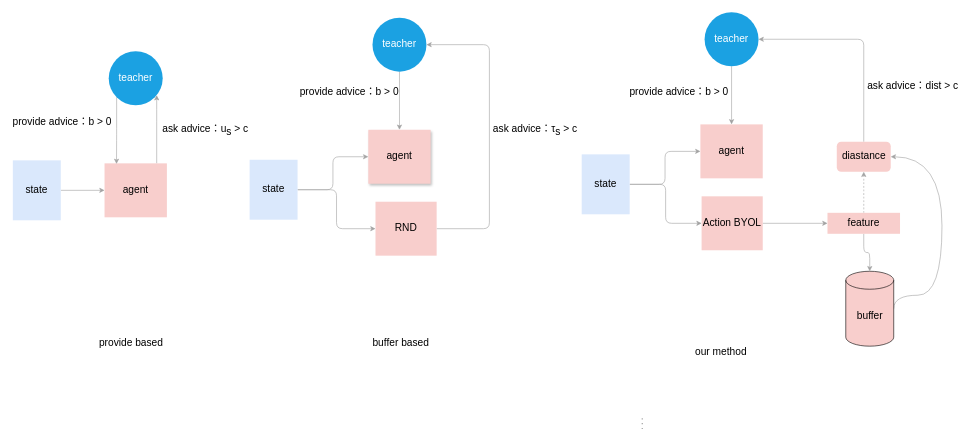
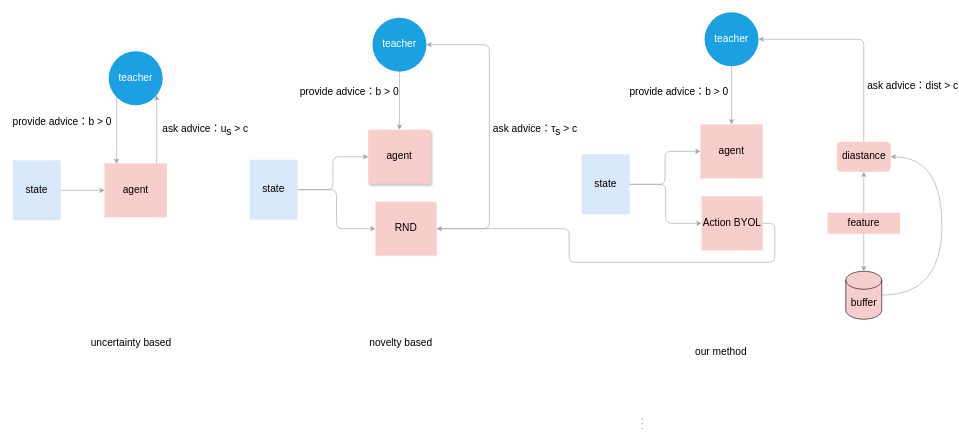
- <mxCell id="34" style="edgeStyle=orthogonalEdgeStyle;curved=1;orthogonalLoop=1;jettySize=auto;html=1;exitX=0.5;exitY=0;exitDx=0;exitDy=0;entryX=0.5;entryY=1;entryDx=0;entryDy=0;strokeColor=#A1A1A1;fontSize=17;dashed=1;" parent="1" source="35" target="37" edge="1"><mxGeometry relative="1" as="geometry" /></mxCell>
+ <mxCell id="34" style="edgeStyle=orthogonalEdgeStyle;curved=1;orthogonalLoop=1;jettySize=auto;html=1;exitX=0.5;exitY=0;exitDx=0;exitDy=0;entryX=0.5;entryY=1;entryDx=0;entryDy=0;strokeColor=#A1A1A1;fontSize=17;" parent="1" source="35" target="37" edge="1"><mxGeometry relative="1" as="geometry" /></mxCell>
- <mxCell id="28" style="edgeStyle=orthogonalEdgeStyle;rounded=1;orthogonalLoop=1;jettySize=auto;html=1;exitX=1;exitY=0.5;exitDx=0;exitDy=0;strokeColor=#A1A1A1;fontSize=17;" parent="1" source="29" target="35" edge="1"><mxGeometry relative="1" as="geometry" /></mxCell>
+ <mxCell id="28" style="edgeStyle=orthogonalEdgeStyle;rounded=1;orthogonalLoop=1;jettySize=auto;html=1;exitX=1;exitY=0.5;exitDx=0;exitDy=0;strokeColor=#A1A1A1;fontSize=17;" parent="1" source="29" target="19" edge="1"><mxGeometry relative="1" as="geometry" /></mxCell>
- <mxCell id="32" value="buffer" style="shape=cylinder3;whiteSpace=wrap;html=1;boundedLbl=1;backgroundOutline=1;size=15;fillColor=#F8CECC;gradientColor=none;fontSize=17;" parent="1" vertex="1"><mxGeometry x="1409.5" y="452" width="80" height="125" as="geometry" /></mxCell>
+ <mxCell id="32" value="buffer" style="shape=cylinder3;whiteSpace=wrap;html=1;boundedLbl=1;backgroundOutline=1;size=15;fillColor=#F8CECC;gradientColor=none;fontSize=17;" parent="1" vertex="1"><mxGeometry x="1409.5" y="452" width="60" height="80" as="geometry" /></mxCell>
- <mxCell id="38" value="provide based" style="text;html=1;align=center;verticalAlign=middle;resizable=0;points=[];autosize=1;strokeColor=none;fillColor=none;fontSize=17;" vertex="1" parent="1"><mxGeometry x="137" y="557" width="160" height="30" as="geometry" /></mxCell>
+ <mxCell id="38" value="uncertainty based" style="text;html=1;align=center;verticalAlign=middle;resizable=0;points=[];autosize=1;strokeColor=none;fillColor=none;fontSize=17;" vertex="1" parent="1"><mxGeometry x="137" y="557" width="160" height="30" as="geometry" /></mxCell>
- <mxCell id="39" value="buffer based" style="text;html=1;align=center;verticalAlign=middle;resizable=0;points=[];autosize=1;strokeColor=none;fillColor=none;shadow=1;fontSize=17;" vertex="1" parent="1"><mxGeometry x="602" y="557" width="130" height="30" as="geometry" /></mxCell>
+ <mxCell id="39" value="novelty based" style="text;html=1;align=center;verticalAlign=middle;resizable=0;points=[];autosize=1;strokeColor=none;fillColor=none;shadow=1;fontSize=17;" vertex="1" parent="1"><mxGeometry x="602" y="557" width="130" height="30" as="geometry" /></mxCell>
